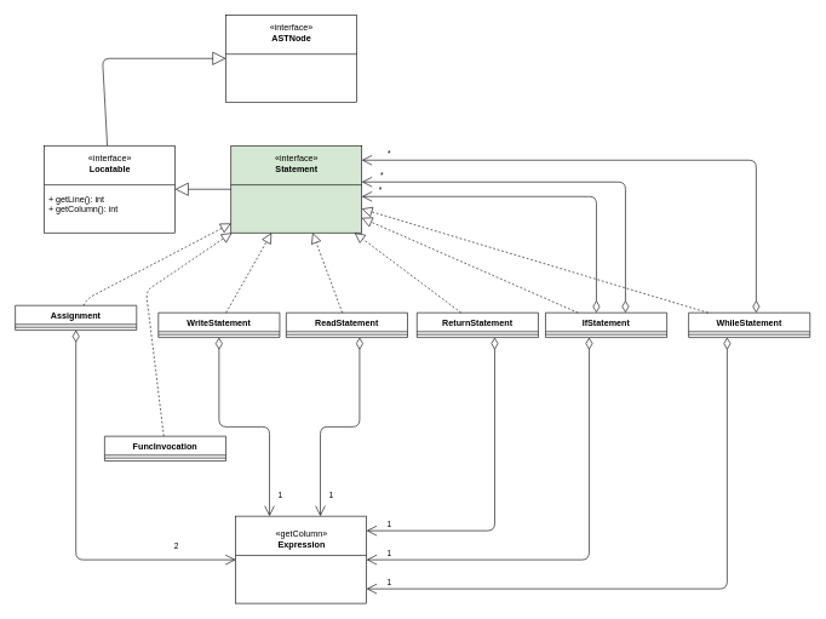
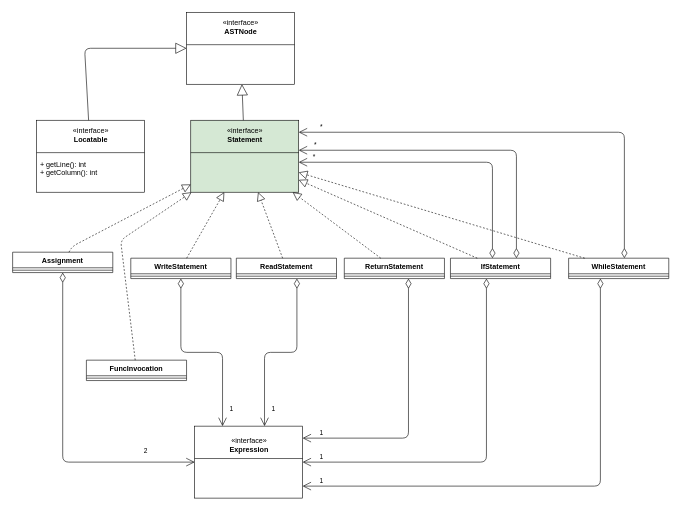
- <mxCell id="19" value="" style="endArrow=block;endSize=16;endFill=0;html=1;" parent="1" source="11" target="16" edge="1"><mxGeometry width="160" relative="1" as="geometry"><mxPoint x="160" y="460" as="sourcePoint" /><mxPoint x="320" y="460" as="targetPoint" /></mxGeometry></mxCell>
+ <mxCell id="19" value="" style="endArrow=block;endSize=16;endFill=0;html=1;" parent="1" source="11" target="24" edge="1"><mxGeometry width="160" relative="1" as="geometry"><mxPoint x="160" y="460" as="sourcePoint" /><mxPoint x="320" y="460" as="targetPoint" /></mxGeometry></mxCell>
- <mxCell id="6" value="«getColumn»&lt;br&gt;&lt;b&gt;Expression&lt;br&gt;&lt;br&gt;&lt;br&gt;&lt;br&gt;&lt;br&gt;&lt;/b&gt;" style="html=1;" parent="4" vertex="1"><mxGeometry width="180" height="120" as="geometry" /></mxCell>
+ <mxCell id="6" value="«interface»&lt;br&gt;&lt;b&gt;Expression&lt;br&gt;&lt;br&gt;&lt;br&gt;&lt;br&gt;&lt;br&gt;&lt;/b&gt;" style="html=1;" parent="4" vertex="1"><mxGeometry width="180" height="120" as="geometry" /></mxCell>
